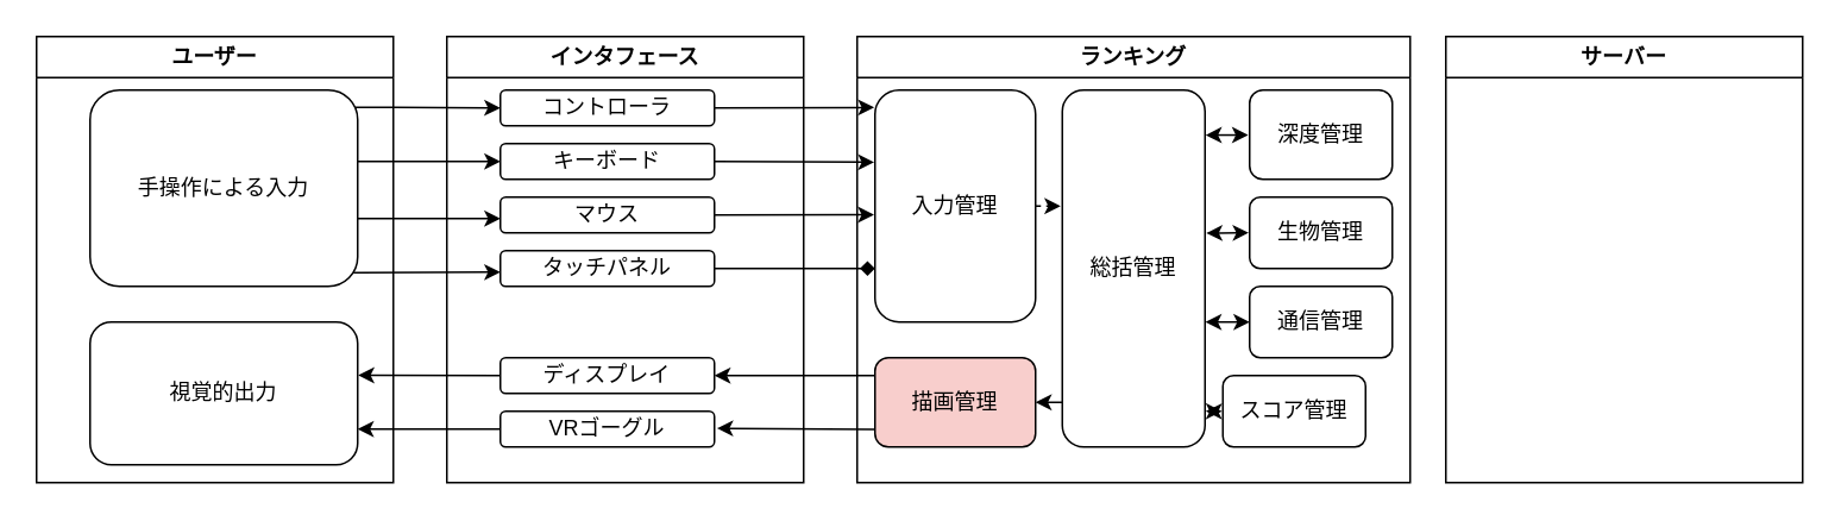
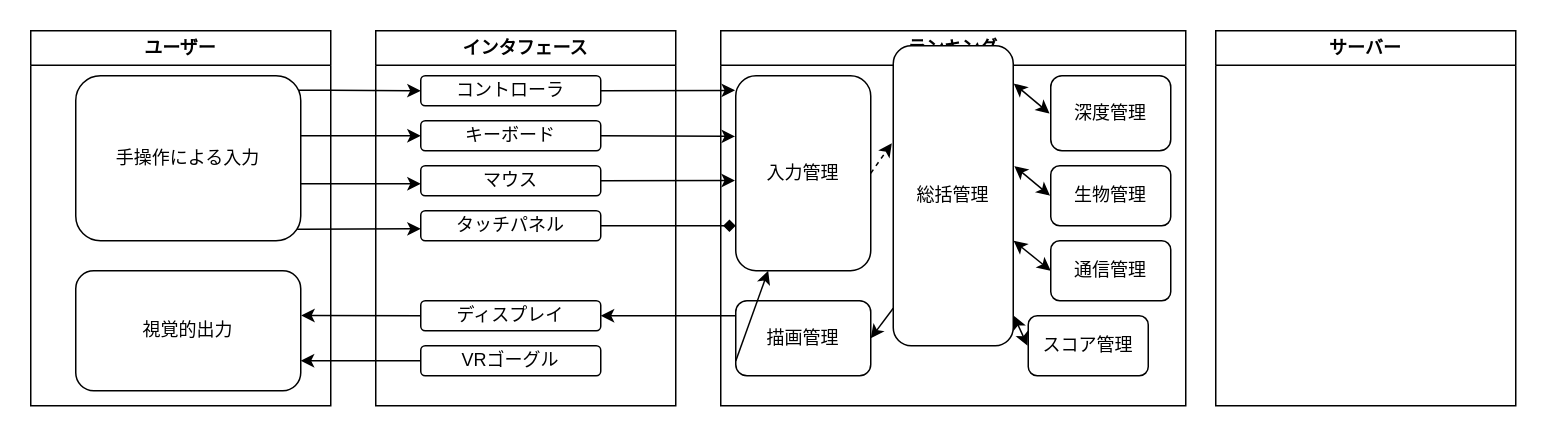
- <mxCell id="19" value="総括管理" style="rounded=1;whiteSpace=wrap;html=1;" vertex="1" parent="14"><mxGeometry x="115" y="30" width="80" height="200" as="geometry" /></mxCell>
+ <mxCell id="19" value="総括管理" style="rounded=1;whiteSpace=wrap;html=1;" vertex="1" parent="14"><mxGeometry x="115" y="10" width="80" height="200" as="geometry" /></mxCell>
- <mxCell id="16" value="描画管理" style="rounded=1;whiteSpace=wrap;html=1;fillColor=#f8cecc;" vertex="1" parent="14"><mxGeometry x="10" y="180" width="90" height="50" as="geometry" /></mxCell>
+ <mxCell id="16" value="描画管理" style="rounded=1;whiteSpace=wrap;html=1;" vertex="1" parent="14"><mxGeometry x="10" y="180" width="90" height="50" as="geometry" /></mxCell>
- <mxCell id="38" value="" style="endArrow=classic;html=1;rounded=0;entryX=1.012;entryY=0.478;entryDx=0;entryDy=0;exitX=0;exitY=0.803;exitDx=0;exitDy=0;exitPerimeter=0;entryPerimeter=0;" edge="1" parent="1" source="16" target="13"><mxGeometry width="50" height="50" relative="1" as="geometry"><mxPoint x="500" y="239.92" as="sourcePoint" /><mxPoint x="410" y="239.92" as="targetPoint" /></mxGeometry></mxCell>
+ <mxCell id="38" value="" style="endArrow=classic;html=1;rounded=0;exitX=0;exitY=0.803;exitDx=0;exitDy=0;exitPerimeter=0;" edge="1" parent="1" source="16" target="15"><mxGeometry width="50" height="50" relative="1" as="geometry"><mxPoint x="500" y="239.92" as="sourcePoint" /><mxPoint x="410" y="239.92" as="targetPoint" /></mxGeometry></mxCell>
